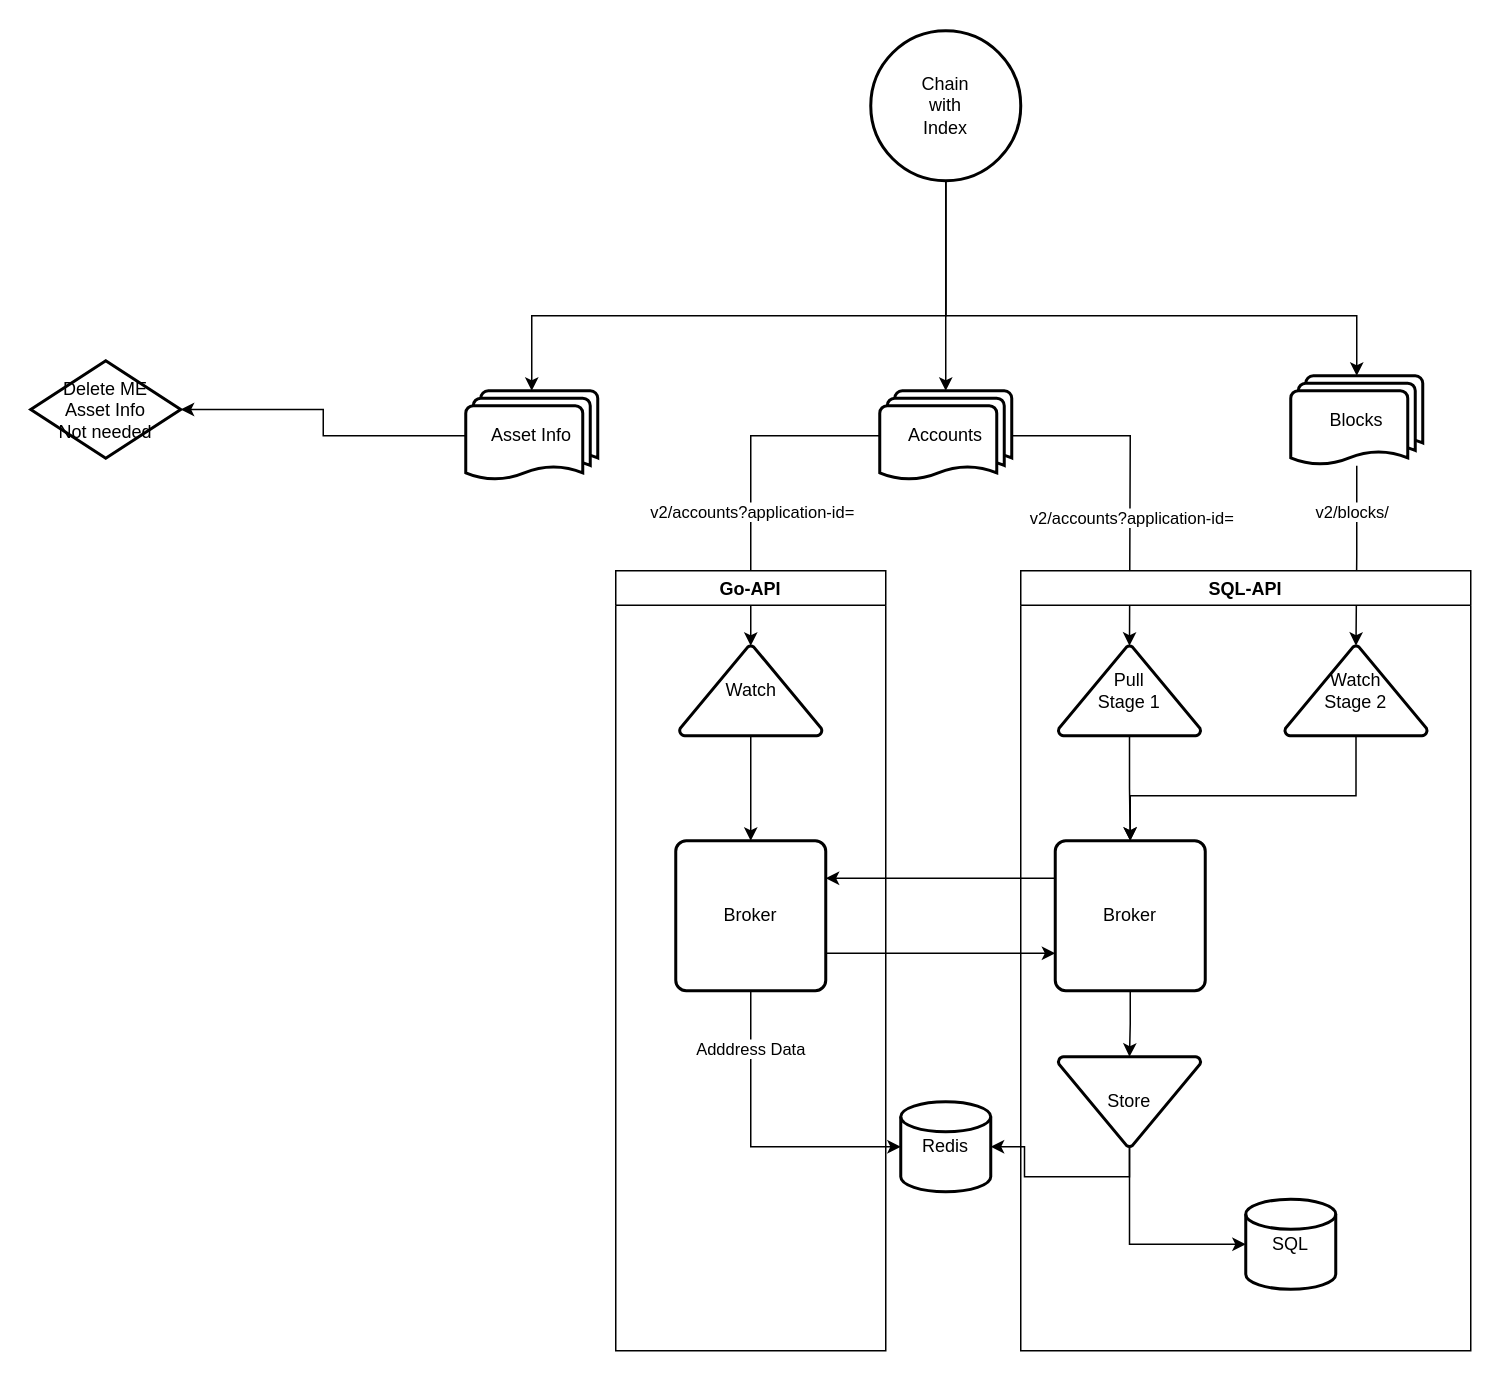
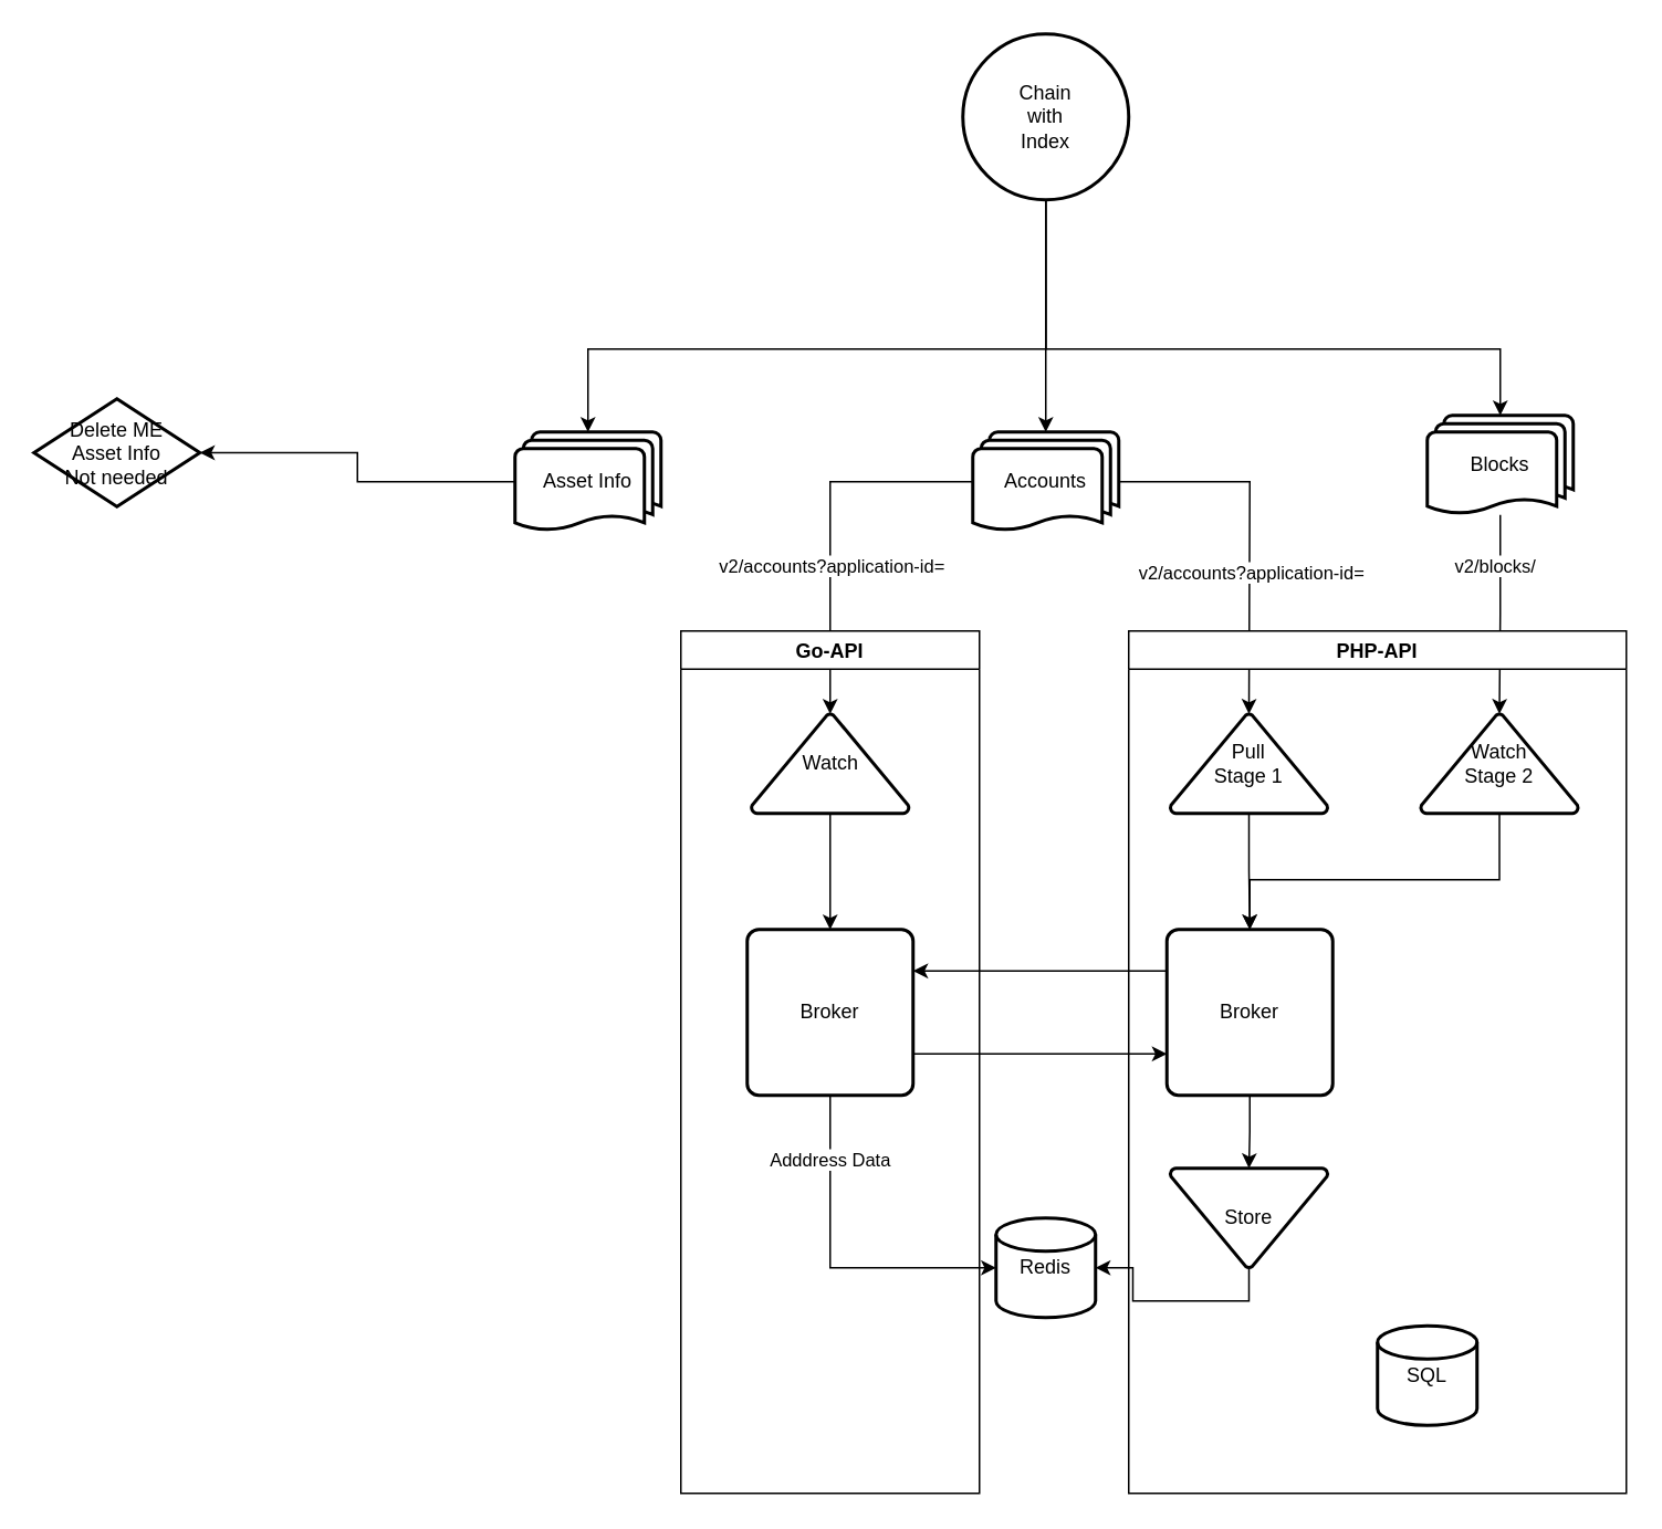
- <mxCell id="20" value="SQL-API" style="swimlane;" vertex="1" parent="1"><mxGeometry x="680" y="380" width="300" height="520" as="geometry" /></mxCell>
+ <mxCell id="20" value="PHP-API" style="swimlane;" vertex="1" parent="1"><mxGeometry x="680" y="380" width="300" height="520" as="geometry" /></mxCell>
- <mxCell id="24" style="edgeStyle=orthogonalEdgeStyle;rounded=0;orthogonalLoop=1;jettySize=auto;html=1;exitX=0.5;exitY=1;exitDx=0;exitDy=0;exitPerimeter=0;entryX=0;entryY=0.5;entryDx=0;entryDy=0;entryPerimeter=0;" edge="1" parent="20" source="25" target="23"><mxGeometry relative="1" as="geometry" /></mxCell>
